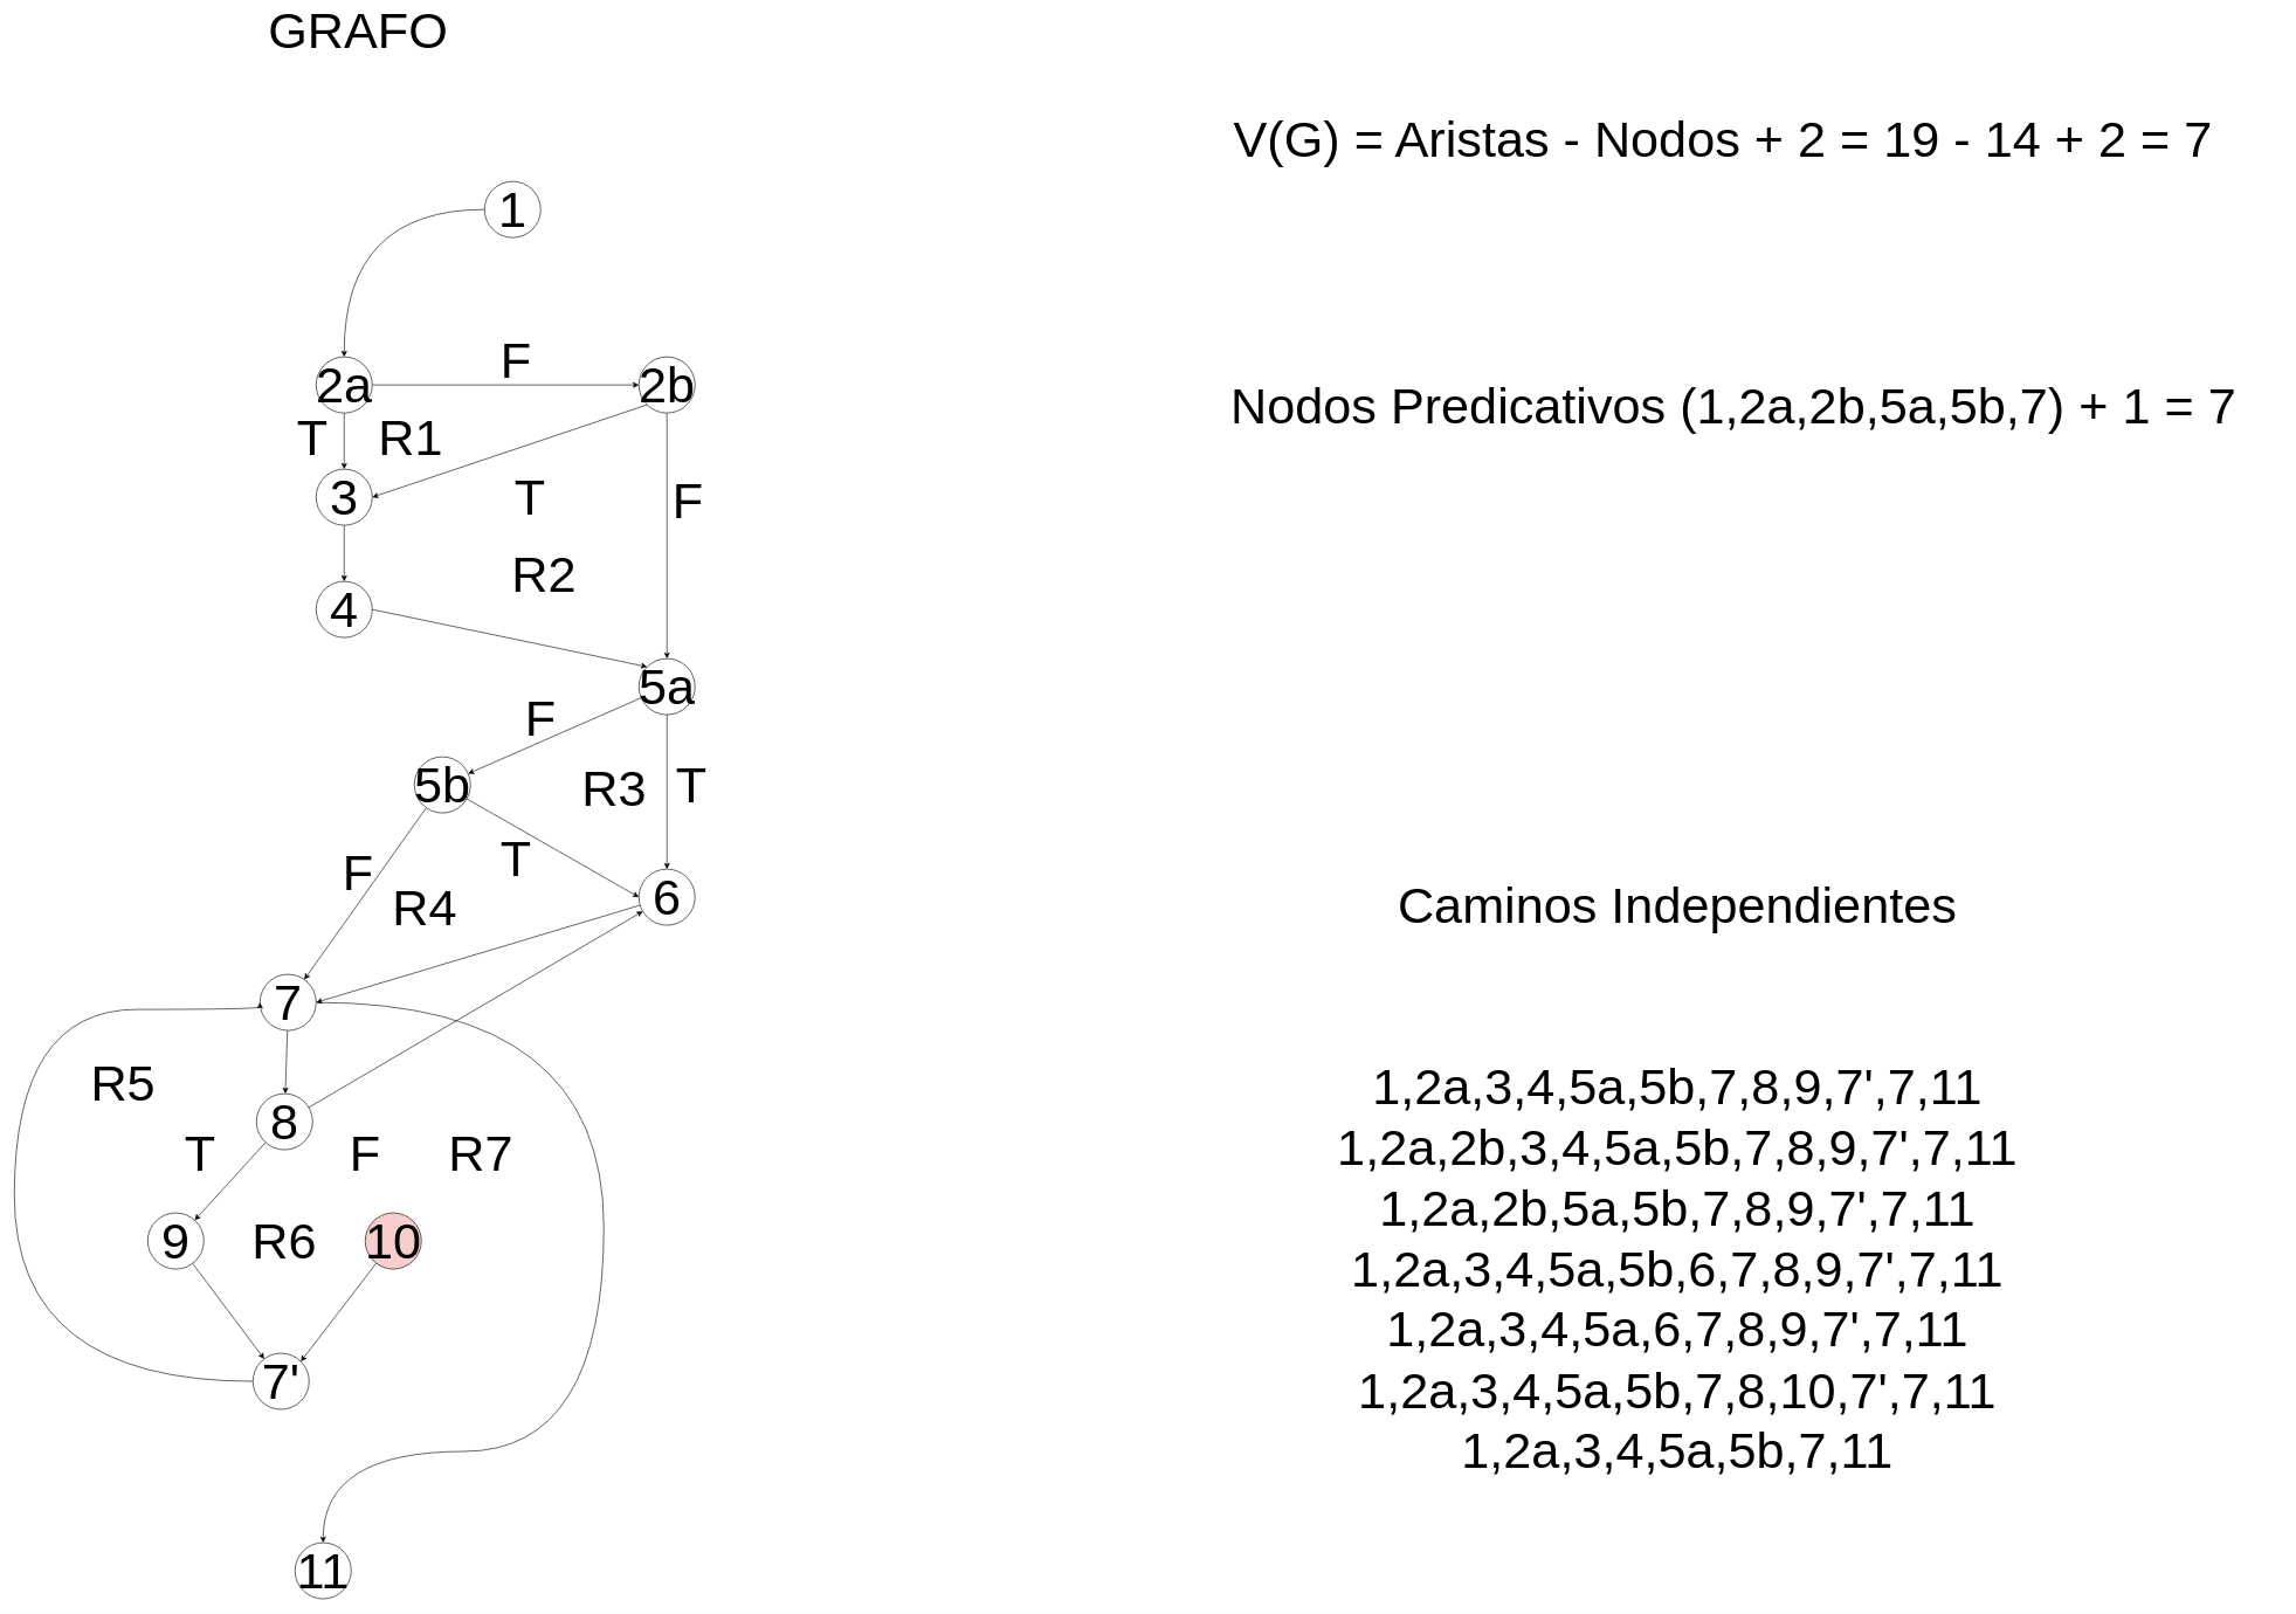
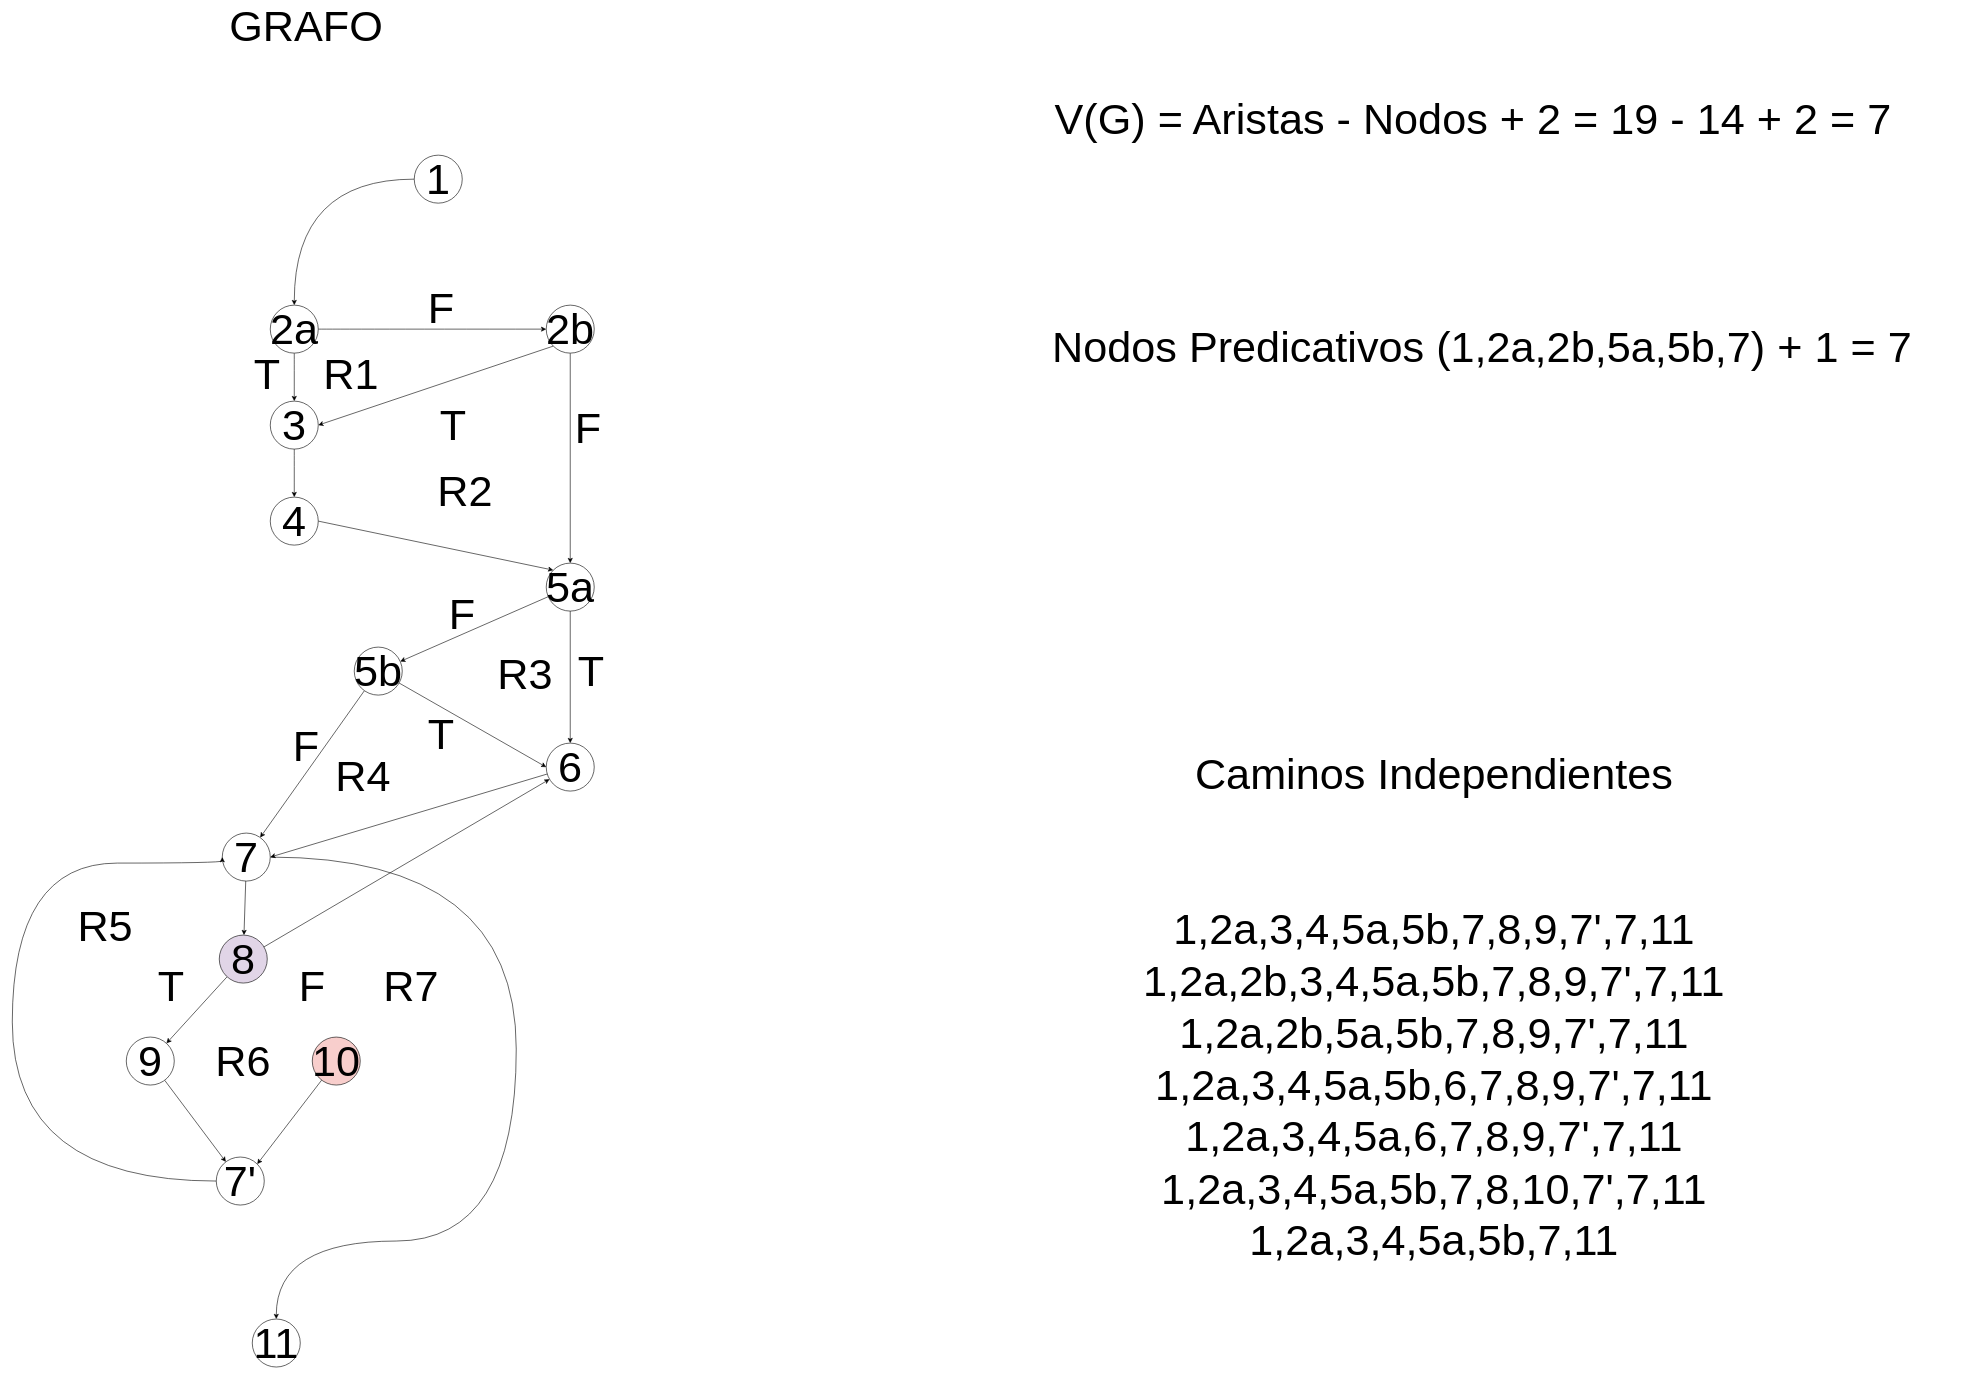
- <mxCell id="36" value="8" style="ellipse;whiteSpace=wrap;html=1;aspect=fixed;fontSize=72;strokeColor=#000000;" parent="1" vertex="1"><mxGeometry x="365" y="1550" width="80" height="80" as="geometry" /></mxCell>
+ <mxCell id="36" value="8" style="ellipse;whiteSpace=wrap;html=1;aspect=fixed;fontSize=72;strokeColor=#000000;fillColor=#e1d5e7;" parent="1" vertex="1"><mxGeometry x="365" y="1550" width="80" height="80" as="geometry" /></mxCell>
